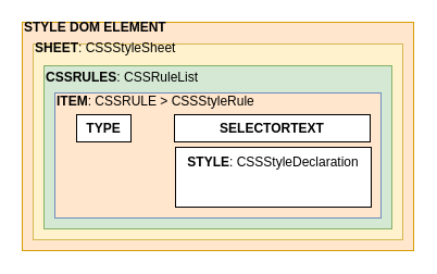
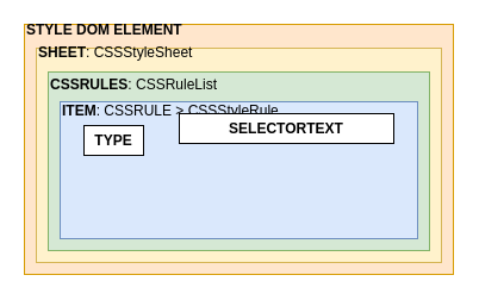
- <mxCell id="7" value="&lt;b&gt;SELECTORTEXT&lt;/b&gt;" style="rounded=0;whiteSpace=wrap;html=1;" vertex="1" parent="1"><mxGeometry x="160" y="105" width="180" height="25" as="geometry" /></mxCell>
+ <mxCell id="7" value="&lt;b&gt;SELECTORTEXT&lt;/b&gt;" style="rounded=0;whiteSpace=wrap;html=1;" vertex="1" parent="1"><mxGeometry x="150" y="95" width="180" height="25" as="geometry" /></mxCell>
- <mxCell id="5" value="&lt;b&gt;ITEM&lt;/b&gt;: CSSRULE &amp;gt; CSSStyleRule&lt;br&gt;&lt;br&gt;&lt;br&gt;&lt;br&gt;&lt;br&gt;&lt;br&gt;&lt;br&gt;&lt;br&gt;" style="rounded=0;whiteSpace=wrap;html=1;fillColor=#ffe6cc;strokeColor=#6c8ebf;align=left;" vertex="1" parent="1"><mxGeometry x="50" y="85" width="300" height="115" as="geometry" /></mxCell>
+ <mxCell id="5" value="&lt;b&gt;ITEM&lt;/b&gt;: CSSRULE &amp;gt; CSSStyleRule&lt;br&gt;&lt;br&gt;&lt;br&gt;&lt;br&gt;&lt;br&gt;&lt;br&gt;&lt;br&gt;&lt;br&gt;" style="rounded=0;whiteSpace=wrap;html=1;fillColor=#dae8fc;strokeColor=#6c8ebf;align=left;" vertex="1" parent="1"><mxGeometry x="50" y="85" width="300" height="115" as="geometry" /></mxCell>
- <mxCell id="8" value="&lt;b&gt;STYLE&lt;/b&gt;: CSSStyleDeclaration&lt;br&gt;&lt;br&gt;&lt;br&gt;" style="rounded=0;whiteSpace=wrap;html=1;" vertex="1" parent="1"><mxGeometry x="161" y="135" width="180" height="55" as="geometry" /></mxCell>
